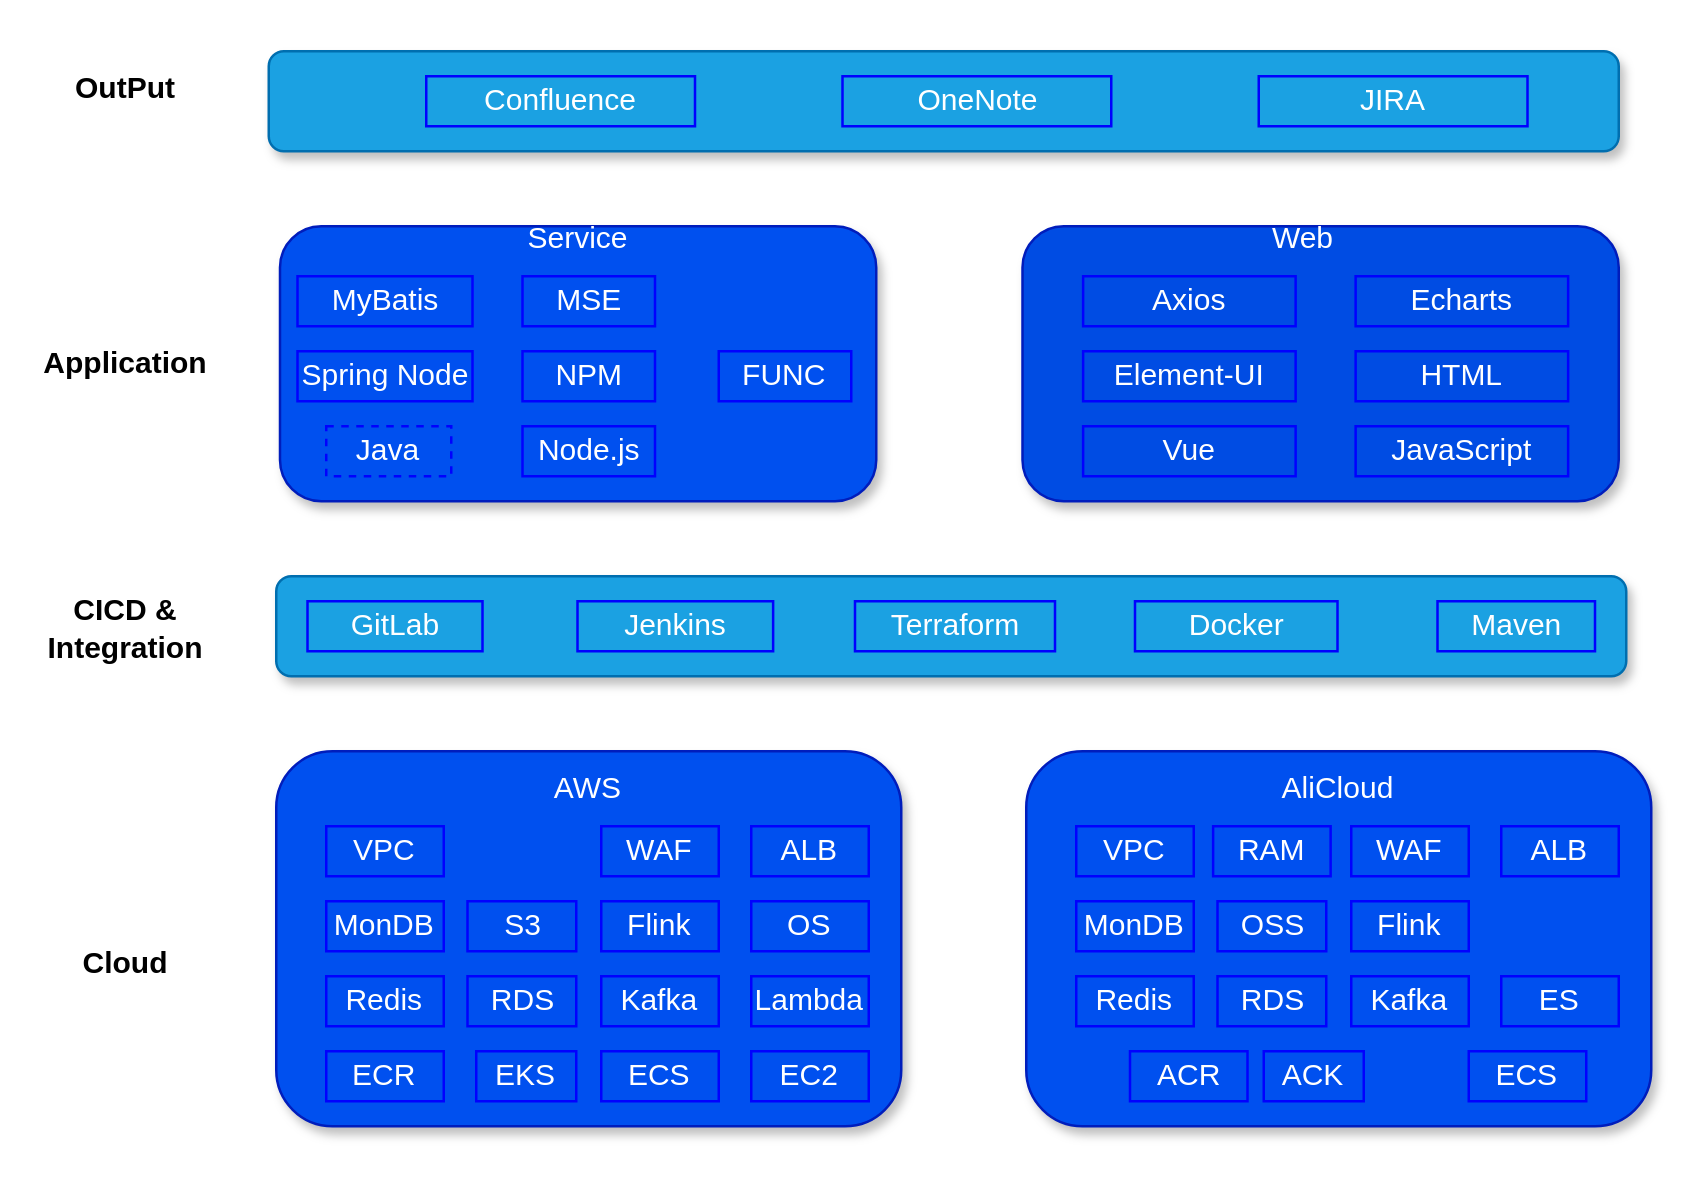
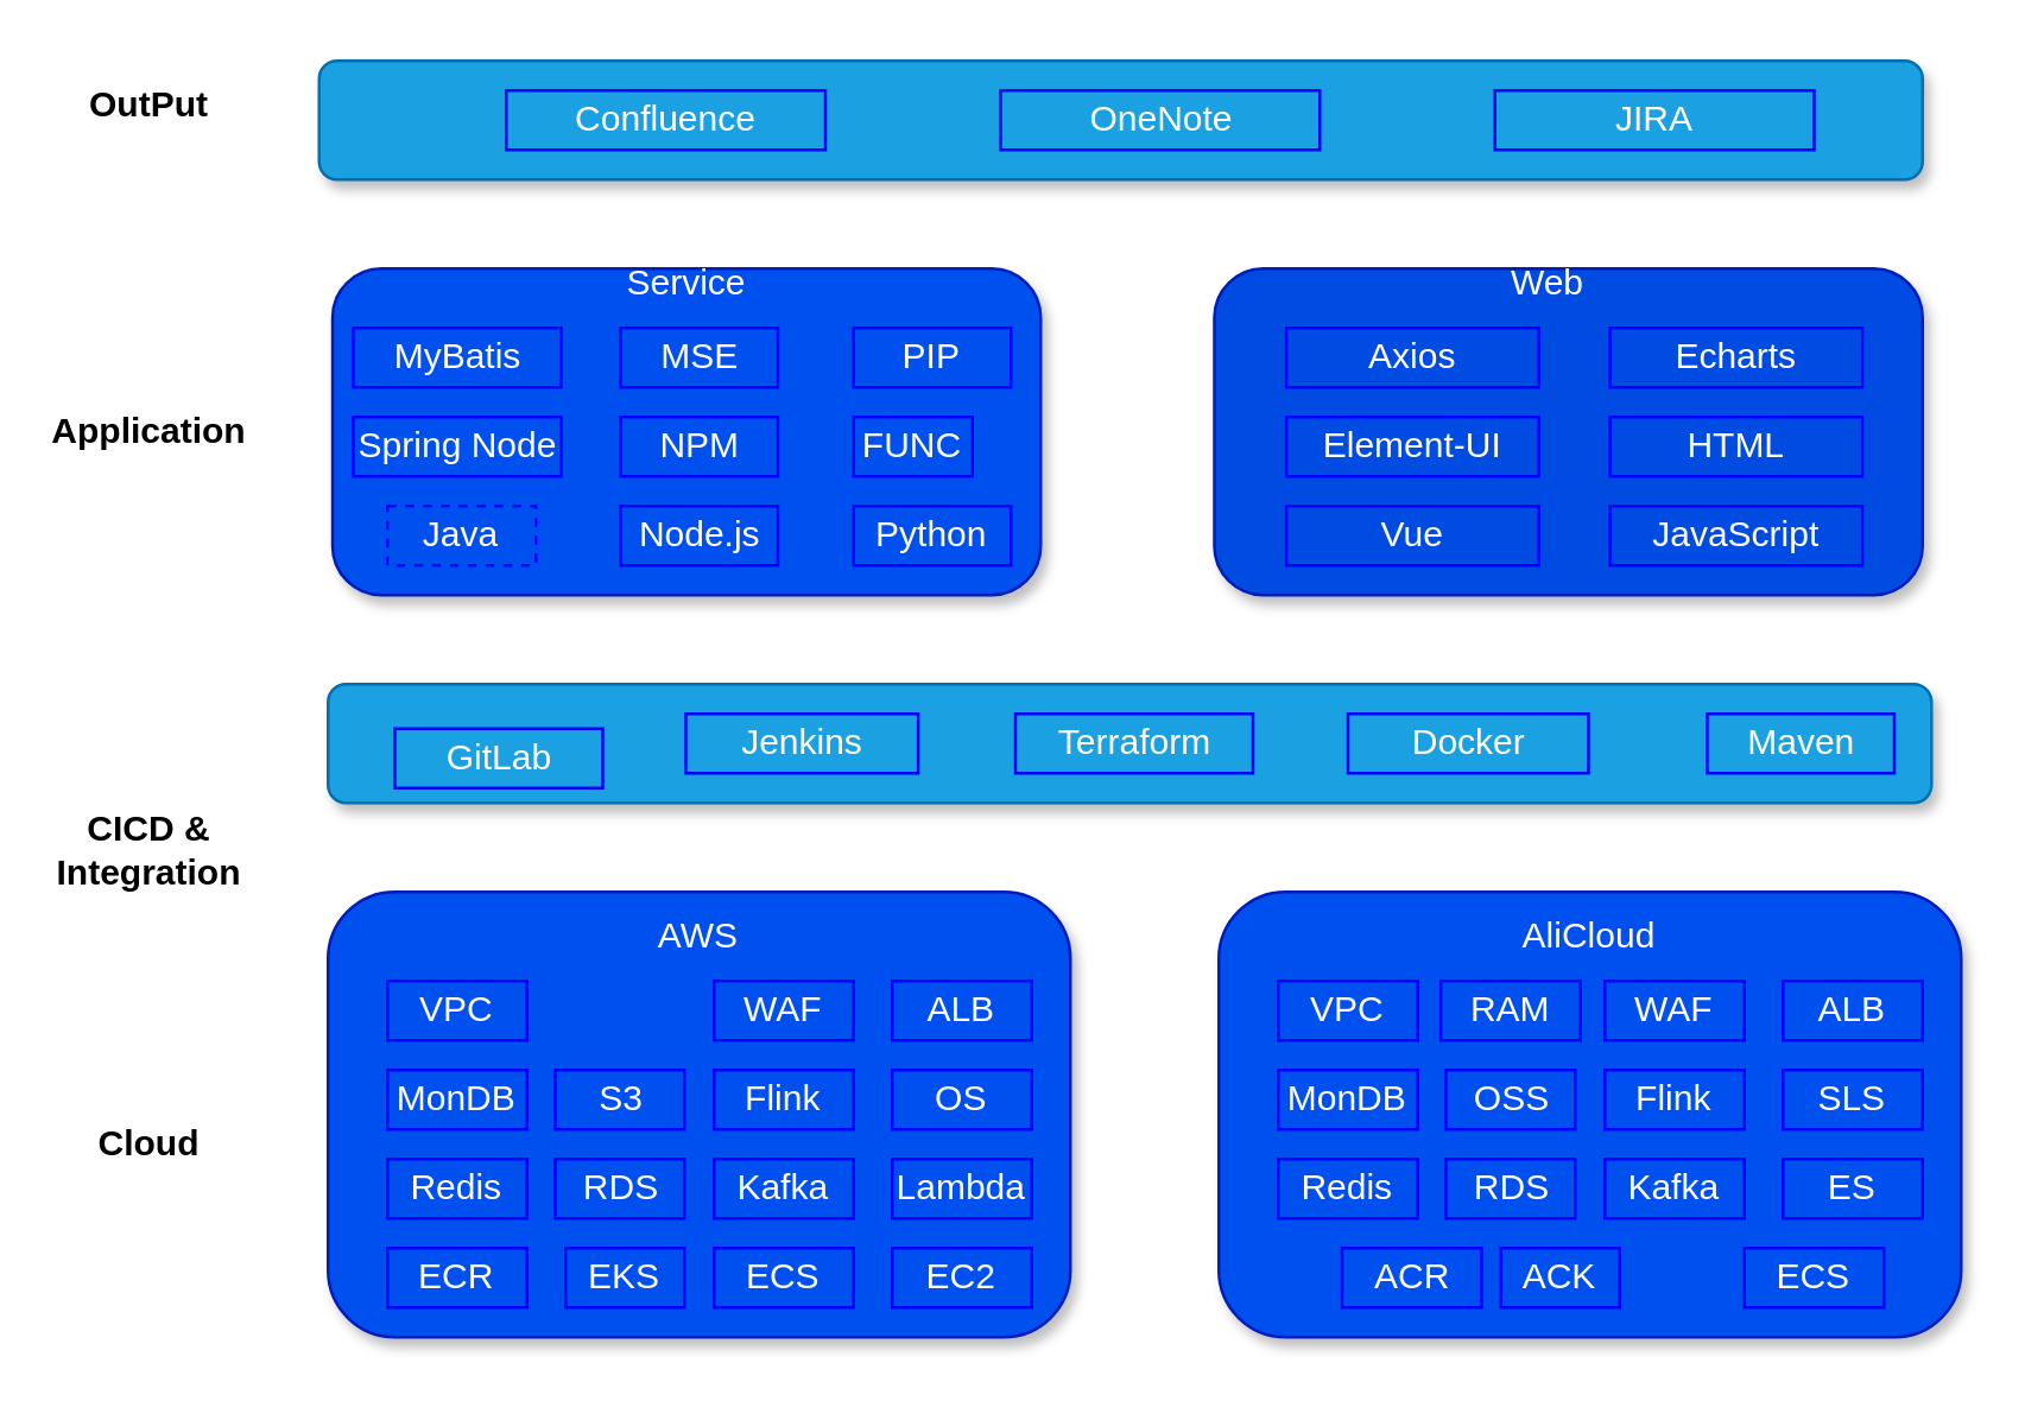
+ <mxCell id="52" value="PIP" style="rounded=0;whiteSpace=wrap;html=1;fillColor=none;strokeColor=#0000FF;fontColor=#FFFFFF;" vertex="1" parent="1"><mxGeometry x="287" y="110" width="53" height="20" as="geometry" /></mxCell>
- <mxCell id="48" value="FUNC" style="rounded=0;whiteSpace=wrap;html=1;fillColor=none;strokeColor=#0000FF;fontColor=#FFFFFF;" vertex="1" parent="1"><mxGeometry x="287" y="140" width="53" height="20" as="geometry" /></mxCell>
+ <mxCell id="48" value="FUNC" style="rounded=0;whiteSpace=wrap;html=1;fillColor=none;strokeColor=#0000FF;fontColor=#FFFFFF;" vertex="1" parent="1"><mxGeometry x="287" y="140" width="40" height="20" as="geometry" /></mxCell>
+ <mxCell id="51" value="Python" style="rounded=0;whiteSpace=wrap;html=1;fillColor=none;strokeColor=#0000FF;fontColor=#FFFFFF;" vertex="1" parent="1"><mxGeometry x="287" y="170" width="53" height="20" as="geometry" /></mxCell>
- <mxCell id="39" value="GitLab" style="rounded=0;whiteSpace=wrap;html=1;fillColor=none;strokeColor=#0000FF;fontColor=#FFFFFF;" vertex="1" parent="1"><mxGeometry x="122.5" y="240" width="70" height="20" as="geometry" /></mxCell>
+ <mxCell id="39" value="GitLab" style="rounded=0;whiteSpace=wrap;html=1;fillColor=none;strokeColor=#0000FF;fontColor=#FFFFFF;" vertex="1" parent="1"><mxGeometry x="132.5" y="245" width="70" height="20" as="geometry" /></mxCell>
- <mxCell id="3" value="CICD &amp;amp;&lt;br&gt;Integration" style="text;html=1;align=center;verticalAlign=middle;whiteSpace=wrap;rounded=0;fontStyle=1" vertex="1" parent="1"><mxGeometry x="20" y="236" width="60" height="30" as="geometry" /></mxCell>
+ <mxCell id="3" value="CICD &amp;amp;&lt;br&gt;Integration" style="text;html=1;align=center;verticalAlign=middle;whiteSpace=wrap;rounded=0;fontStyle=1" vertex="1" parent="1"><mxGeometry x="20" y="271" width="60" height="30" as="geometry" /></mxCell>
+ <mxCell id="27" value="SLS" style="rounded=0;whiteSpace=wrap;html=1;fillColor=none;strokeColor=#0000FF;fontColor=#FFFFFF;" vertex="1" parent="1"><mxGeometry x="600" y="360" width="47" height="20" as="geometry" /></mxCell>
